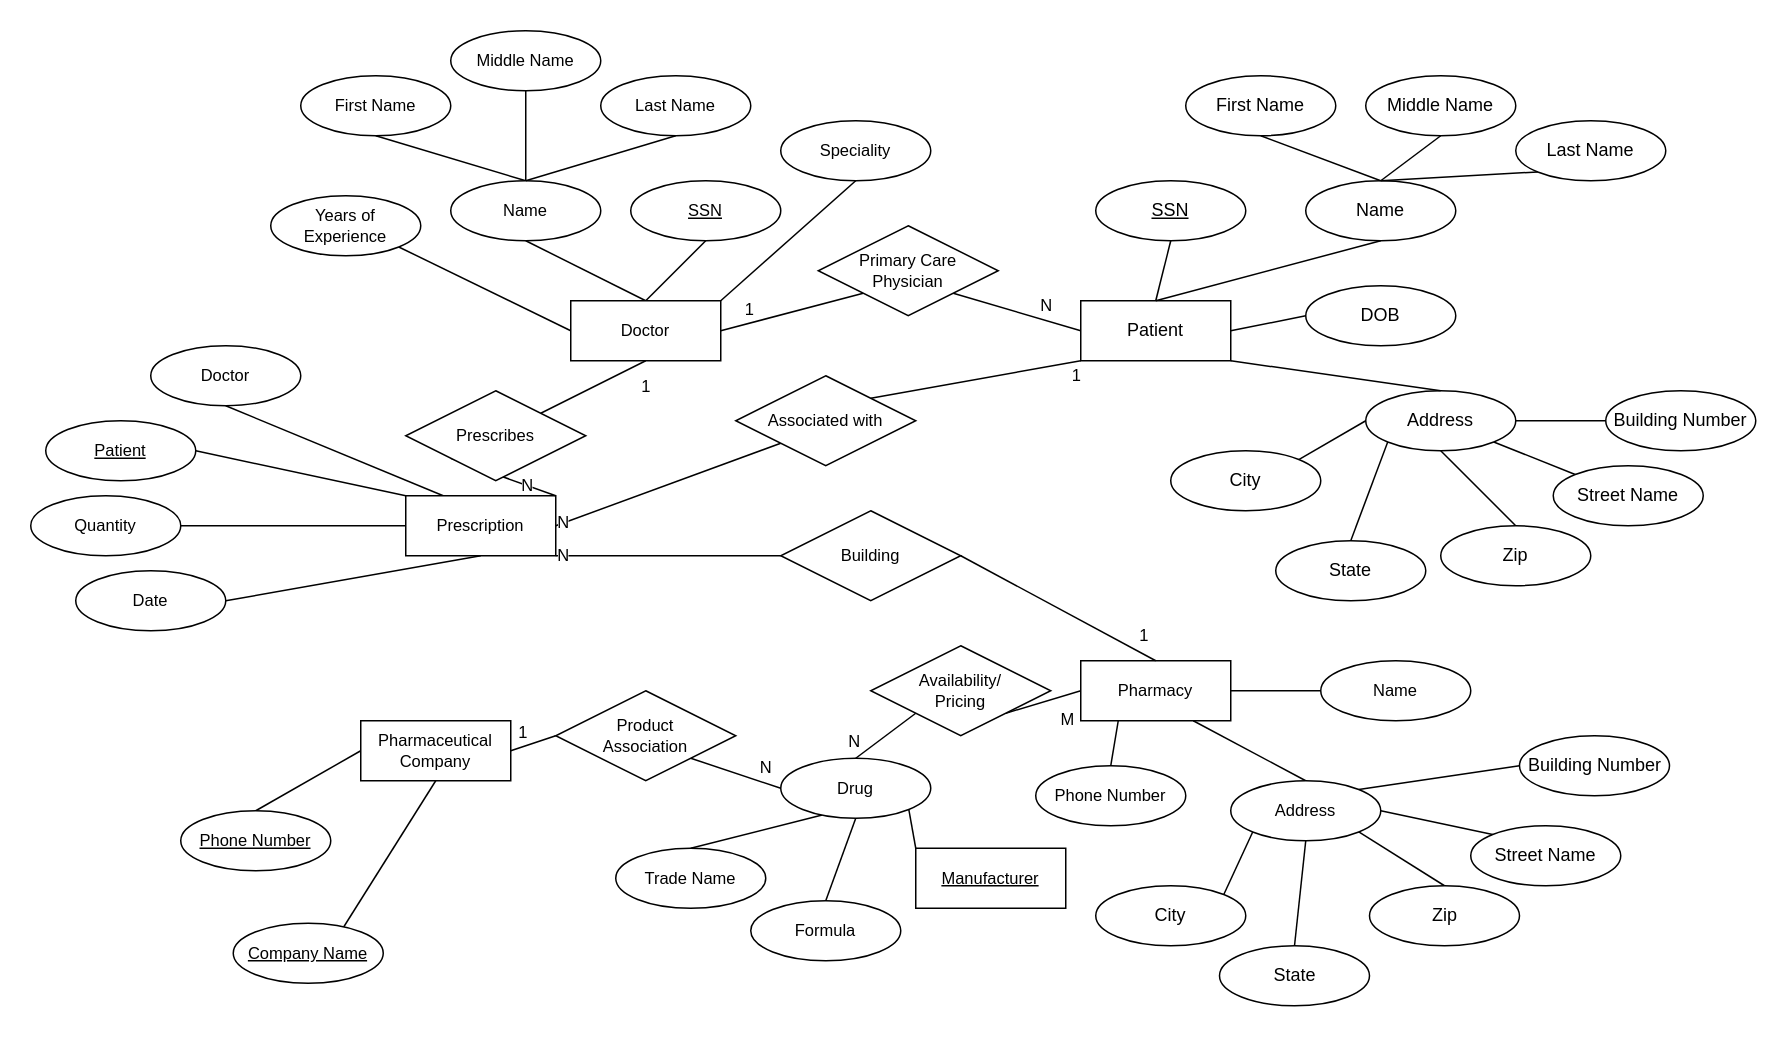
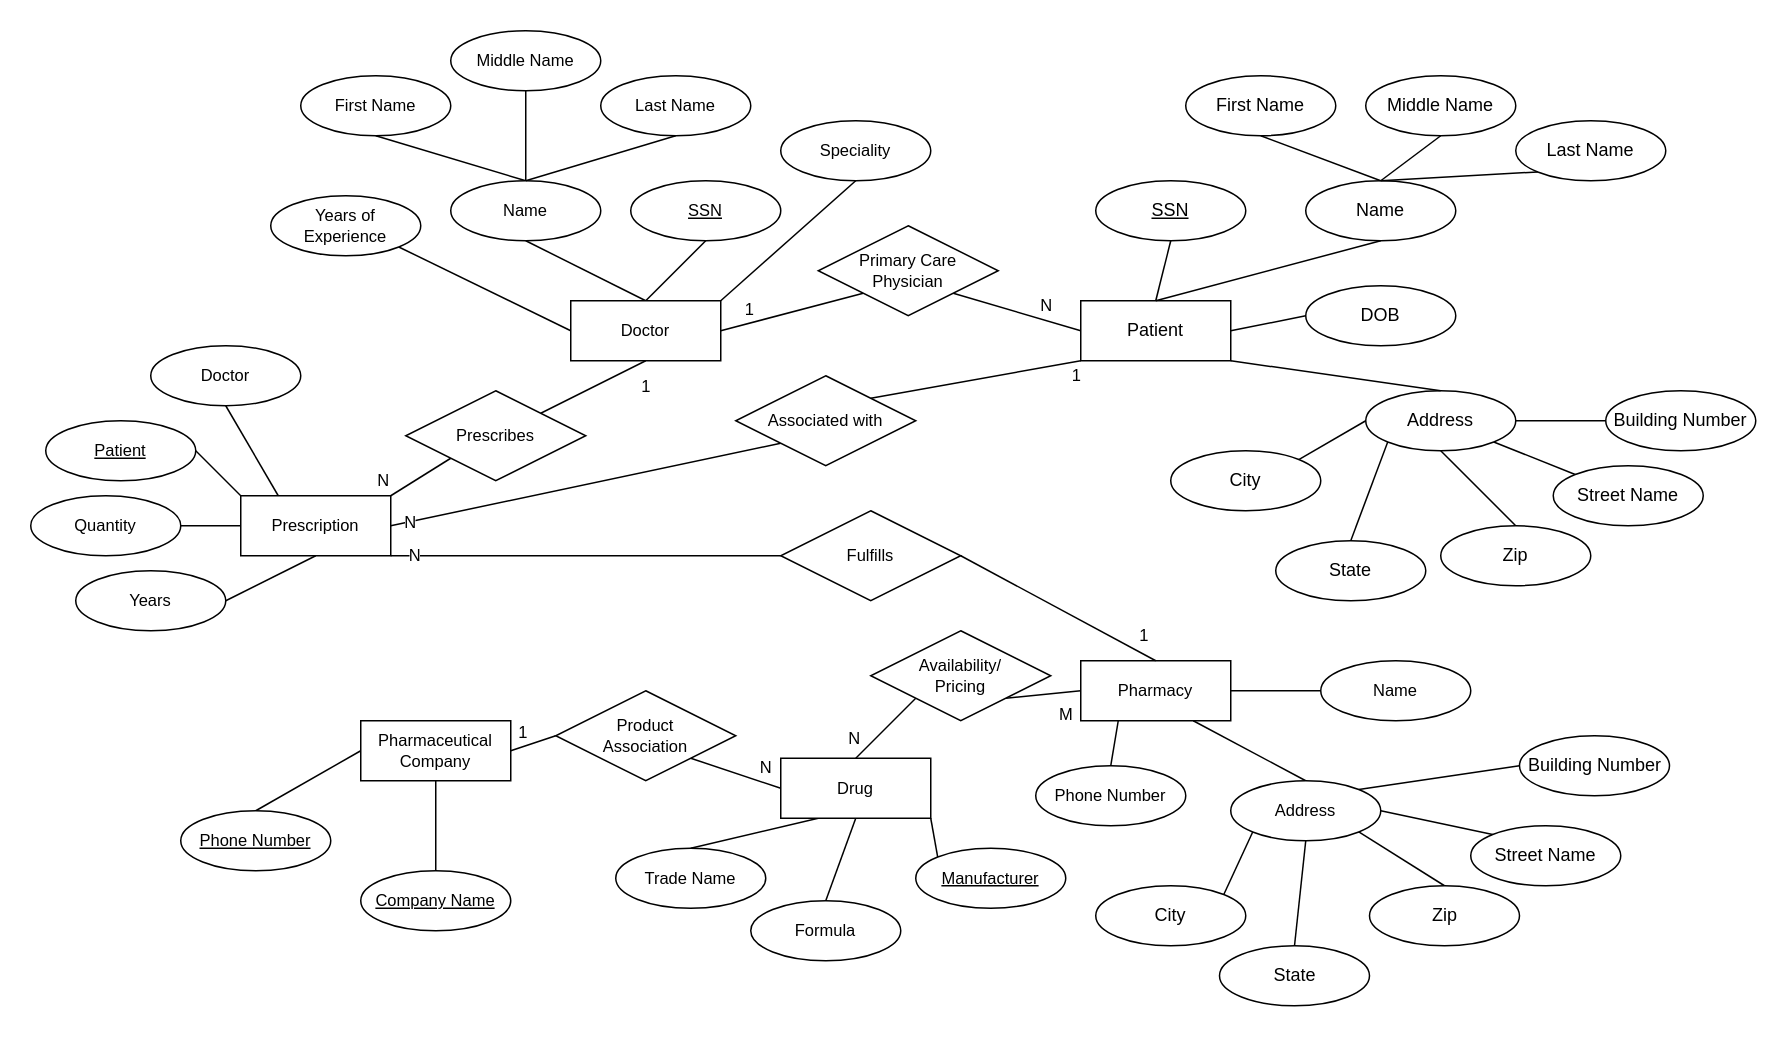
- <mxCell id="81" value="Prescription" style="whiteSpace=wrap;html=1;align=center;fontFamily=Helvetica;fontSize=11;fontColor=default;" vertex="1" parent="1"><mxGeometry x="270" y="330" width="100" height="40" as="geometry" /></mxCell>
+ <mxCell id="81" value="Prescription" style="whiteSpace=wrap;html=1;align=center;fontFamily=Helvetica;fontSize=11;fontColor=default;" vertex="1" parent="1"><mxGeometry x="160" y="330" width="100" height="40" as="geometry" /></mxCell>
- <mxCell id="108" value="Building" style="shape=rhombus;perimeter=rhombusPerimeter;whiteSpace=wrap;html=1;align=center;fontFamily=Helvetica;fontSize=11;fontColor=default;" vertex="1" parent="1"><mxGeometry x="520" y="340" width="120" height="60" as="geometry" /></mxCell>
+ <mxCell id="108" value="Fulfills" style="shape=rhombus;perimeter=rhombusPerimeter;whiteSpace=wrap;html=1;align=center;fontFamily=Helvetica;fontSize=11;fontColor=default;" vertex="1" parent="1"><mxGeometry x="520" y="340" width="120" height="60" as="geometry" /></mxCell>
- <mxCell id="82" value="Date" style="ellipse;whiteSpace=wrap;html=1;align=center;fontFamily=Helvetica;fontSize=11;fontColor=default;" vertex="1" parent="1"><mxGeometry x="50" y="380" width="100" height="40" as="geometry" /></mxCell>
+ <mxCell id="82" value="Years" style="ellipse;whiteSpace=wrap;html=1;align=center;fontFamily=Helvetica;fontSize=11;fontColor=default;" vertex="1" parent="1"><mxGeometry x="50" y="380" width="100" height="40" as="geometry" /></mxCell>
- <mxCell id="103" value="Availability/&lt;br&gt;Pricing" style="shape=rhombus;perimeter=rhombusPerimeter;whiteSpace=wrap;html=1;align=center;fontFamily=Helvetica;fontSize=11;fontColor=default;" vertex="1" parent="1"><mxGeometry x="580" y="430" width="120" height="60" as="geometry" /></mxCell>
+ <mxCell id="103" value="Availability/&lt;br&gt;Pricing" style="shape=rhombus;perimeter=rhombusPerimeter;whiteSpace=wrap;html=1;align=center;fontFamily=Helvetica;fontSize=11;fontColor=default;" vertex="1" parent="1"><mxGeometry x="580" y="420" width="120" height="60" as="geometry" /></mxCell>
- <mxCell id="60" value="Drug" style="ellipse;whiteSpace=wrap;html=1;align=center;fontFamily=Helvetica;fontSize=11;fontColor=default;" vertex="1" parent="1"><mxGeometry x="520" y="505" width="100" height="40" as="geometry" /></mxCell>
+ <mxCell id="60" value="Drug" style="whiteSpace=wrap;html=1;align=center;fontFamily=Helvetica;fontSize=11;fontColor=default;" vertex="1" parent="1"><mxGeometry x="520" y="505" width="100" height="40" as="geometry" /></mxCell>
- <mxCell id="63" value="Manufacturer" style="whiteSpace=wrap;html=1;align=center;fontStyle=4;fontFamily=Helvetica;fontSize=11;fontColor=default;rounded=0;" vertex="1" parent="1"><mxGeometry x="610" y="565" width="100" height="40" as="geometry" /></mxCell>
+ <mxCell id="63" value="Manufacturer" style="ellipse;whiteSpace=wrap;html=1;align=center;fontStyle=4;fontFamily=Helvetica;fontSize=11;fontColor=default;" vertex="1" parent="1"><mxGeometry x="610" y="565" width="100" height="40" as="geometry" /></mxCell>
- <mxCell id="51" value="Company Name" style="ellipse;whiteSpace=wrap;html=1;align=center;fontStyle=4;fontFamily=Helvetica;fontSize=11;fontColor=default;" vertex="1" parent="1"><mxGeometry x="155" y="615" width="100" height="40" as="geometry" /></mxCell>
+ <mxCell id="51" value="Company Name" style="ellipse;whiteSpace=wrap;html=1;align=center;fontStyle=4;fontFamily=Helvetica;fontSize=11;fontColor=default;" vertex="1" parent="1"><mxGeometry x="240" y="580" width="100" height="40" as="geometry" /></mxCell>
